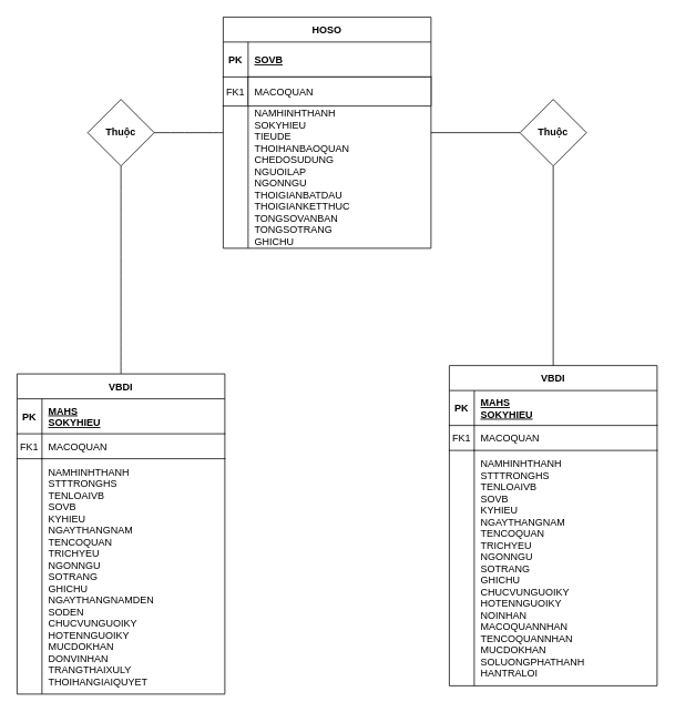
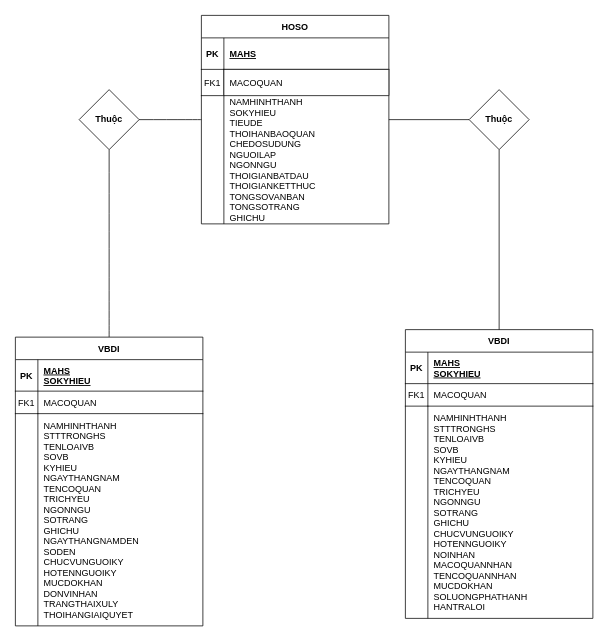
- <mxCell id="17" value="SOVB" style="shape=partialRectangle;overflow=hidden;connectable=0;fillColor=none;top=0;left=0;bottom=0;right=0;align=left;spacingLeft=6;fontStyle=5;" vertex="1" parent="15"><mxGeometry x="30" width="220" height="42" as="geometry"><mxRectangle width="220" height="42" as="alternateBounds" /></mxGeometry></mxCell>
+ <mxCell id="17" value="MAHS" style="shape=partialRectangle;overflow=hidden;connectable=0;fillColor=none;top=0;left=0;bottom=0;right=0;align=left;spacingLeft=6;fontStyle=5;" vertex="1" parent="15"><mxGeometry x="30" width="220" height="42" as="geometry"><mxRectangle width="220" height="42" as="alternateBounds" /></mxGeometry></mxCell>
